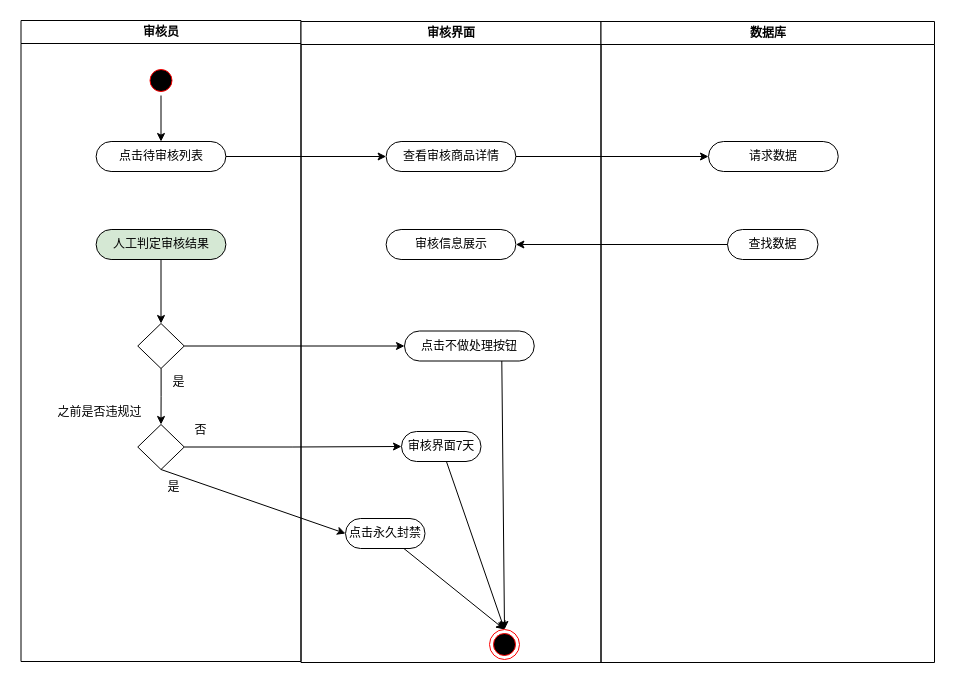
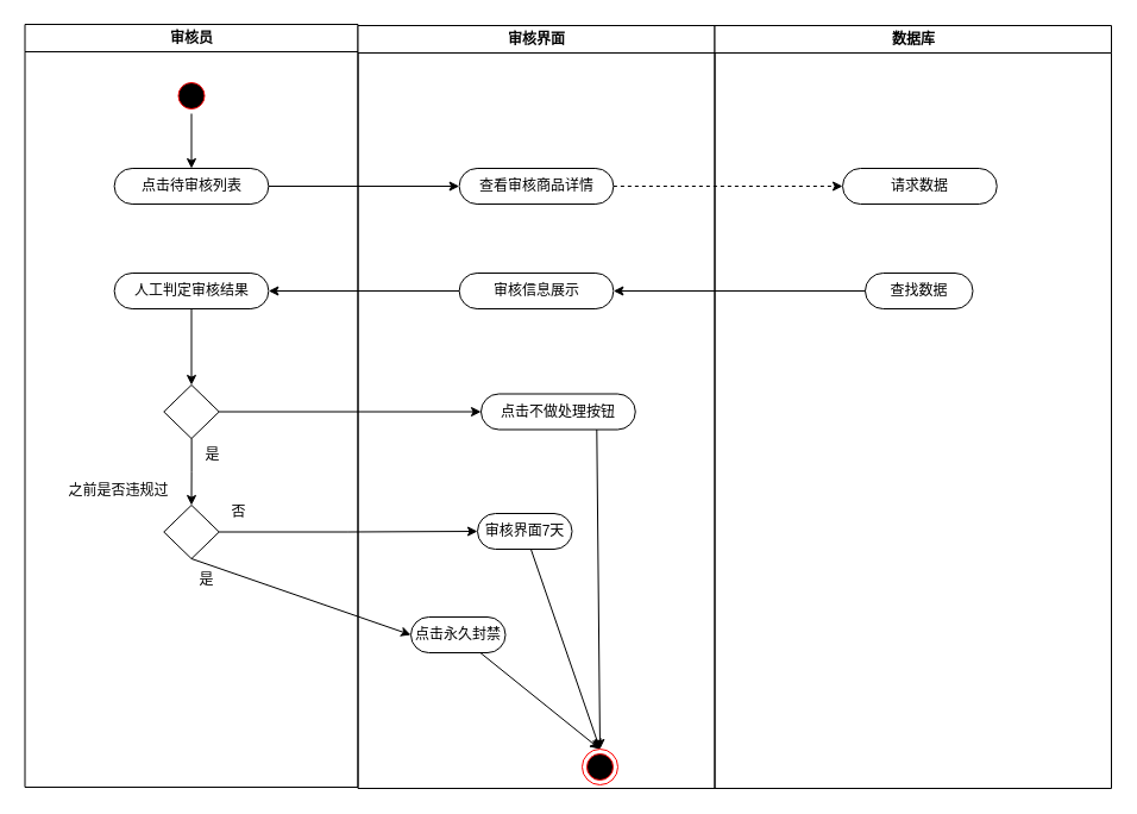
- <mxCell id="29" style="edgeStyle=orthogonalEdgeStyle;rounded=0;orthogonalLoop=1;jettySize=auto;html=1;entryX=0;entryY=0.5;entryDx=0;entryDy=0;" edge="1" parent="1" source="16" target="26"><mxGeometry relative="1" as="geometry" /></mxCell>
+ <mxCell id="29" style="edgeStyle=orthogonalEdgeStyle;rounded=0;orthogonalLoop=1;jettySize=auto;html=1;entryX=0;entryY=0.5;entryDx=0;entryDy=0;dashed=1;" edge="1" parent="1" source="16" target="26"><mxGeometry relative="1" as="geometry" /></mxCell>
- <mxCell id="9" value="人工判定审核结果" style="rounded=1;whiteSpace=wrap;html=1;arcSize=50;fillColor=#d5e8d4;" vertex="1" parent="2"><mxGeometry x="75.13" y="209" width="129.75" height="30" as="geometry" /></mxCell>
+ <mxCell id="9" value="人工判定审核结果" style="rounded=1;whiteSpace=wrap;html=1;arcSize=50;" vertex="1" parent="2"><mxGeometry x="75.13" y="209" width="129.75" height="30" as="geometry" /></mxCell>
+ <mxCell id="31" style="edgeStyle=orthogonalEdgeStyle;rounded=0;orthogonalLoop=1;jettySize=auto;html=1;entryX=1;entryY=0.5;entryDx=0;entryDy=0;" edge="1" parent="1" source="17" target="9"><mxGeometry relative="1" as="geometry" /></mxCell>
